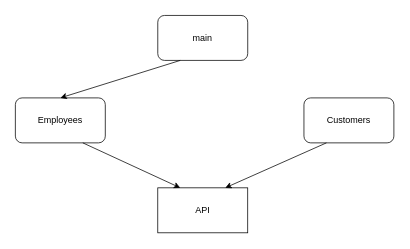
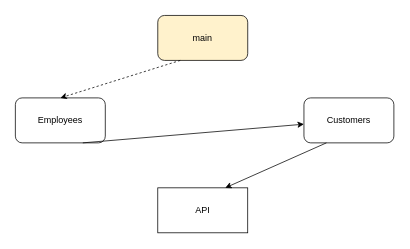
- <mxCell id="2" value="main" style="rounded=1;whiteSpace=wrap;html=1;" parent="1" vertex="1"><mxGeometry x="210" y="20" width="120" height="60" as="geometry" /></mxCell>
+ <mxCell id="2" value="main" style="rounded=1;whiteSpace=wrap;html=1;fillColor=#fff2cc;" parent="1" vertex="1"><mxGeometry x="210" y="20" width="120" height="60" as="geometry" /></mxCell>
- <mxCell id="6" value="" style="endArrow=classic;html=1;exitX=0.25;exitY=1;exitDx=0;exitDy=0;entryX=0.5;entryY=0;entryDx=0;entryDy=0;" parent="1" source="2" target="3" edge="1"><mxGeometry width="50" height="50" relative="1" as="geometry"><mxPoint x="270" y="230" as="sourcePoint" /><mxPoint x="320" y="180" as="targetPoint" /></mxGeometry></mxCell>
+ <mxCell id="6" value="" style="endArrow=classic;html=1;exitX=0.25;exitY=1;exitDx=0;exitDy=0;entryX=0.5;entryY=0;entryDx=0;entryDy=0;dashed=1;" parent="1" source="2" target="3" edge="1"><mxGeometry width="50" height="50" relative="1" as="geometry"><mxPoint x="270" y="230" as="sourcePoint" /><mxPoint x="320" y="180" as="targetPoint" /></mxGeometry></mxCell>
- <mxCell id="8" value="" style="endArrow=classic;html=1;exitX=0.75;exitY=1;exitDx=0;exitDy=0;entryX=0.25;entryY=0;entryDx=0;entryDy=0;" parent="1" source="3" target="5" edge="1"><mxGeometry width="50" height="50" relative="1" as="geometry"><mxPoint x="230" y="230" as="sourcePoint" /><mxPoint x="280" y="180" as="targetPoint" /></mxGeometry></mxCell>
+ <mxCell id="8" value="" style="endArrow=classic;html=1;exitX=0.75;exitY=1;exitDx=0;exitDy=0;" parent="1" source="3" target="4" edge="1"><mxGeometry width="50" height="50" relative="1" as="geometry"><mxPoint x="230" y="230" as="sourcePoint" /><mxPoint x="280" y="180" as="targetPoint" /></mxGeometry></mxCell>
